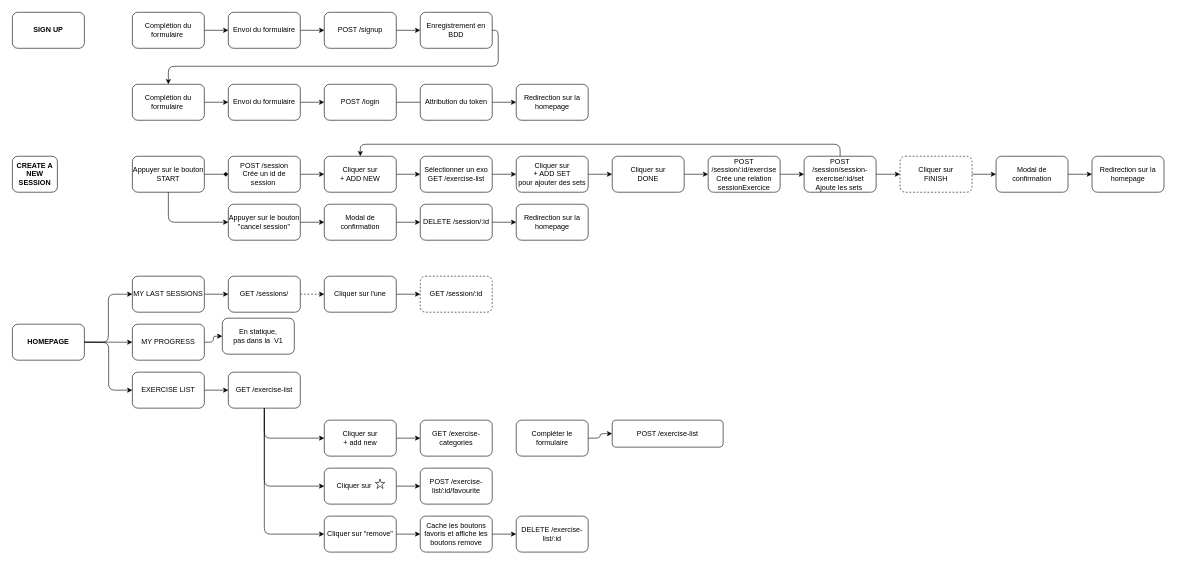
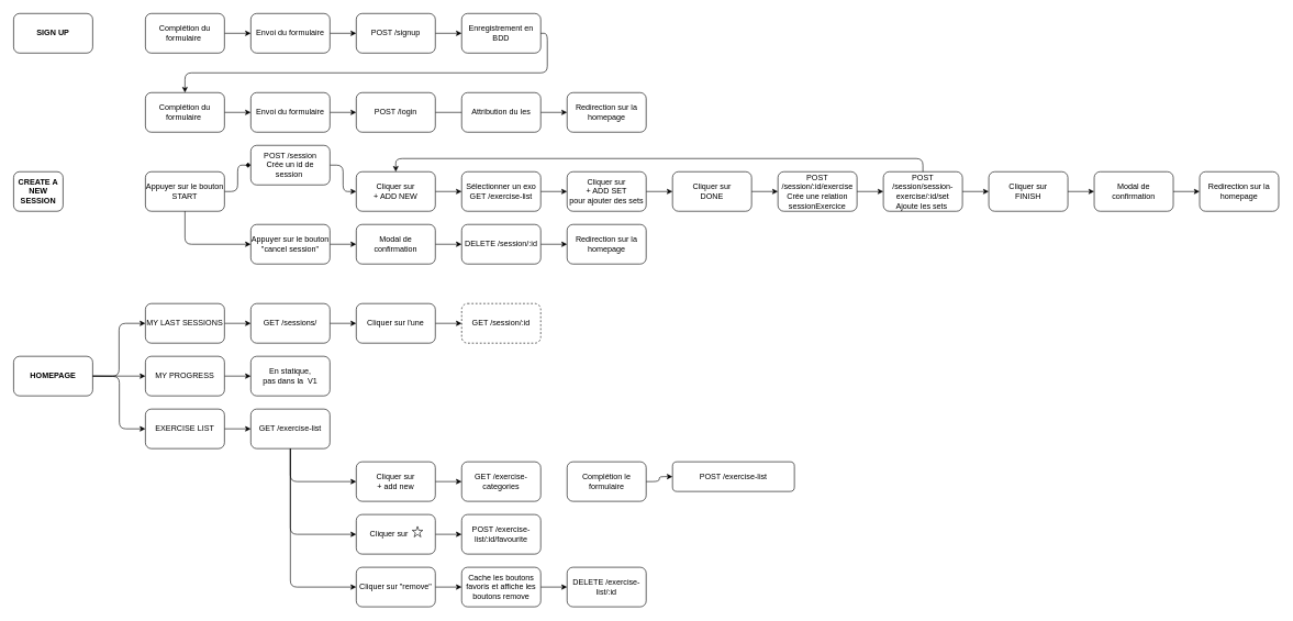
- <mxCell id="17" value="Attribution du token" style="rounded=1;whiteSpace=wrap;html=1;" vertex="1" parent="1"><mxGeometry x="700" y="140" width="120" height="60" as="geometry" /></mxCell>
+ <mxCell id="17" value="Attribution du les" style="rounded=1;whiteSpace=wrap;html=1;" vertex="1" parent="1"><mxGeometry x="700" y="140" width="120" height="60" as="geometry" /></mxCell>
- <mxCell id="24" value="POST /session&lt;br&gt;Crée un id de session&amp;nbsp;" style="rounded=1;whiteSpace=wrap;html=1;" vertex="1" parent="1"><mxGeometry x="380" y="260" width="120" height="60" as="geometry" /></mxCell>
+ <mxCell id="24" value="POST /session&lt;br&gt;Crée un id de session&amp;nbsp;" style="rounded=1;whiteSpace=wrap;html=1;" vertex="1" parent="1"><mxGeometry x="380" y="220" width="120" height="60" as="geometry" /></mxCell>
- <mxCell id="41" value="Cliquer sur&lt;br&gt;FINISH" style="rounded=1;whiteSpace=wrap;html=1;dashed=1;" vertex="1" parent="1"><mxGeometry x="1500" y="260" width="120" height="60" as="geometry" /></mxCell>
+ <mxCell id="41" value="Cliquer sur&lt;br&gt;FINISH" style="rounded=1;whiteSpace=wrap;html=1;" vertex="1" parent="1"><mxGeometry x="1500" y="260" width="120" height="60" as="geometry" /></mxCell>
- <mxCell id="81" value="" style="edgeStyle=orthogonalEdgeStyle;html=1;dashed=1;" edge="1" parent="1" source="82" target="84"><mxGeometry relative="1" as="geometry" /></mxCell>
+ <mxCell id="81" value="" style="edgeStyle=orthogonalEdgeStyle;html=1;" edge="1" parent="1" source="82" target="84"><mxGeometry relative="1" as="geometry" /></mxCell>
- <mxCell id="80" value="En statique, &lt;br&gt;pas dans la&amp;nbsp; V1" style="rounded=1;whiteSpace=wrap;html=1;" vertex="1" parent="1"><mxGeometry x="370" y="530" width="120" height="60" as="geometry" /></mxCell>
+ <mxCell id="80" value="En statique, &lt;br&gt;pas dans la&amp;nbsp; V1" style="rounded=1;whiteSpace=wrap;html=1;" vertex="1" parent="1"><mxGeometry x="380" y="540" width="120" height="60" as="geometry" /></mxCell>
- <mxCell id="68" value="Compléter le formulaire" style="rounded=1;whiteSpace=wrap;html=1;" vertex="1" parent="1"><mxGeometry x="860" y="700" width="120" height="60" as="geometry" /></mxCell>
+ <mxCell id="68" value="Complétion le formulaire" style="rounded=1;whiteSpace=wrap;html=1;" vertex="1" parent="1"><mxGeometry x="860" y="700" width="120" height="60" as="geometry" /></mxCell>
